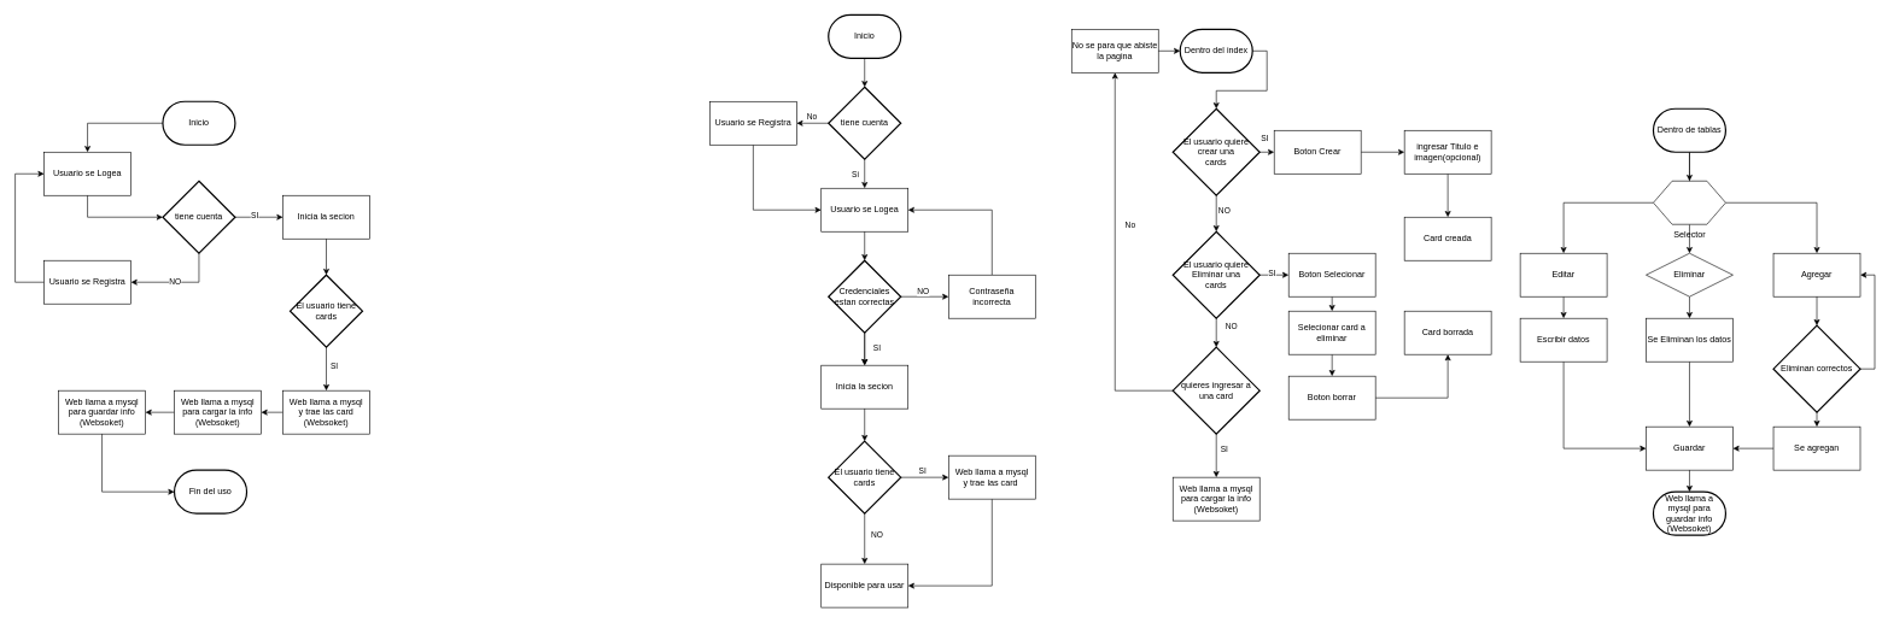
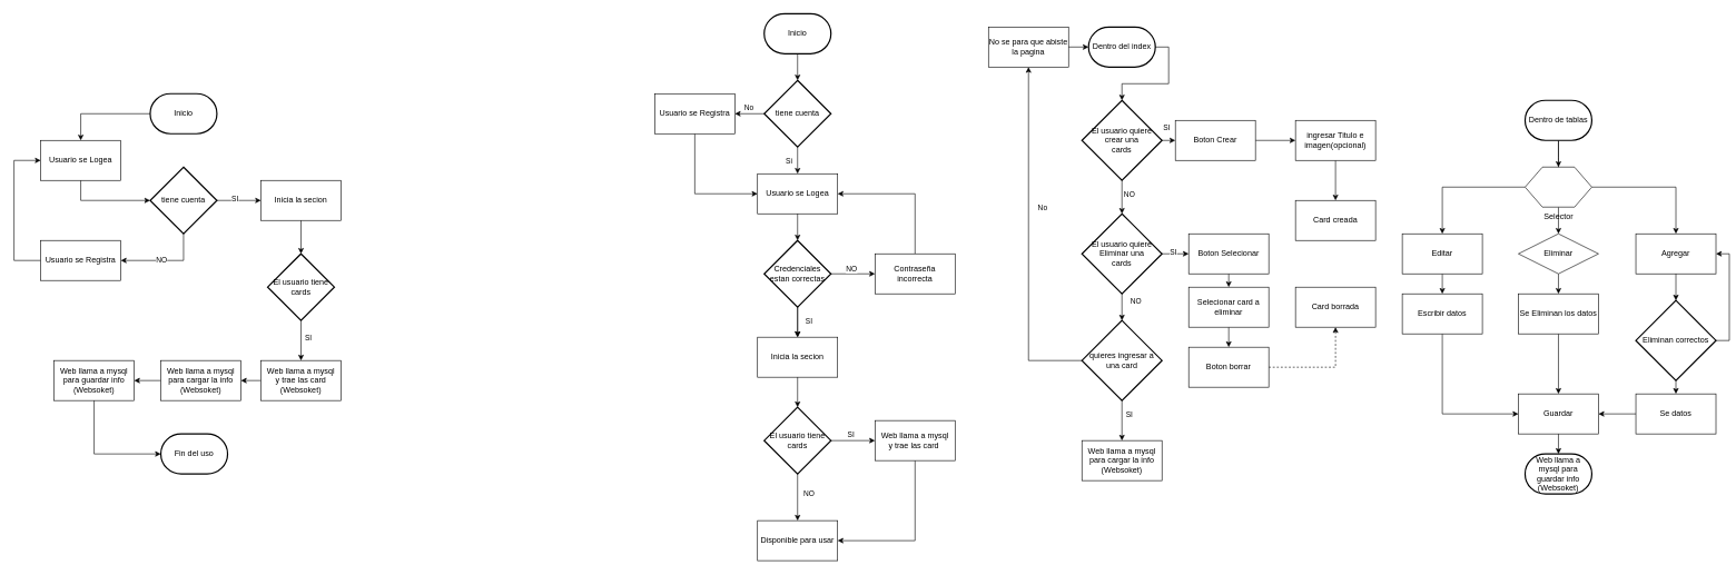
- <mxCell id="74" style="edgeStyle=orthogonalEdgeStyle;rounded=0;orthogonalLoop=1;jettySize=auto;html=1;exitX=1;exitY=0.5;exitDx=0;exitDy=0;entryX=0.5;entryY=1;entryDx=0;entryDy=0;" edge="1" parent="1" source="75" target="84"><mxGeometry relative="1" as="geometry" /></mxCell>
+ <mxCell id="74" style="edgeStyle=orthogonalEdgeStyle;rounded=0;orthogonalLoop=1;jettySize=auto;html=1;exitX=1;exitY=0.5;exitDx=0;exitDy=0;entryX=0.5;entryY=1;entryDx=0;entryDy=0;dashed=1;" edge="1" parent="1" source="75" target="84"><mxGeometry relative="1" as="geometry" /></mxCell>
- <mxCell id="108" value="Se agregan" style="rounded=0;whiteSpace=wrap;html=1;" vertex="1" parent="1"><mxGeometry x="2450" y="590" width="120" height="60" as="geometry" /></mxCell>
+ <mxCell id="108" value="Se datos" style="rounded=0;whiteSpace=wrap;html=1;" vertex="1" parent="1"><mxGeometry x="2450" y="590" width="120" height="60" as="geometry" /></mxCell>
